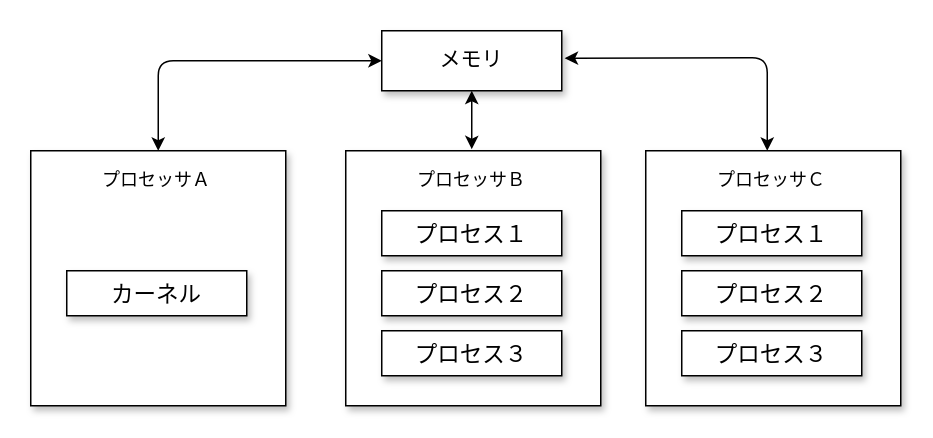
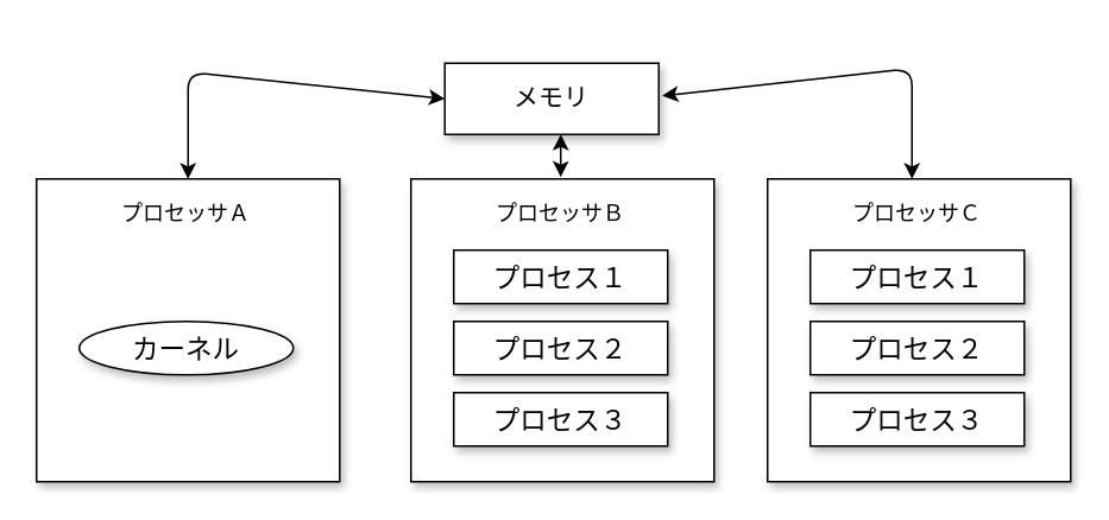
- <mxCell id="3" value="&lt;font style=&quot;font-size: 14px&quot; face=&quot;ヒラギノ角ゴ Pro W5&quot;&gt;メモリ&lt;/font&gt;" style="rounded=0;whiteSpace=wrap;html=1;shadow=1;" vertex="1" parent="1"><mxGeometry x="254" y="20" width="120" height="40" as="geometry" /></mxCell>
+ <mxCell id="3" value="&lt;font style=&quot;font-size: 14px&quot; face=&quot;ヒラギノ角ゴ Pro W5&quot;&gt;メモリ&lt;/font&gt;" style="rounded=0;whiteSpace=wrap;html=1;shadow=1;" vertex="1" parent="1"><mxGeometry x="249" y="35" width="120" height="40" as="geometry" /></mxCell>
- <mxCell id="18" value="&lt;font face=&quot;ヒラギノ角ゴ Pro W5&quot;&gt;&lt;span style=&quot;font-size: 15px&quot;&gt;カーネル&lt;/span&gt;&lt;/font&gt;" style="rounded=0;whiteSpace=wrap;html=1;shadow=1;" vertex="1" parent="1"><mxGeometry x="44" y="180" width="120" height="30" as="geometry" /></mxCell>
+ <mxCell id="18" value="&lt;font face=&quot;ヒラギノ角ゴ Pro W5&quot;&gt;&lt;span style=&quot;font-size: 15px&quot;&gt;カーネル&lt;/span&gt;&lt;/font&gt;" style="ellipse;whiteSpace=wrap;html=1;shadow=1;" vertex="1" parent="1"><mxGeometry x="44" y="180" width="120" height="30" as="geometry" /></mxCell>
